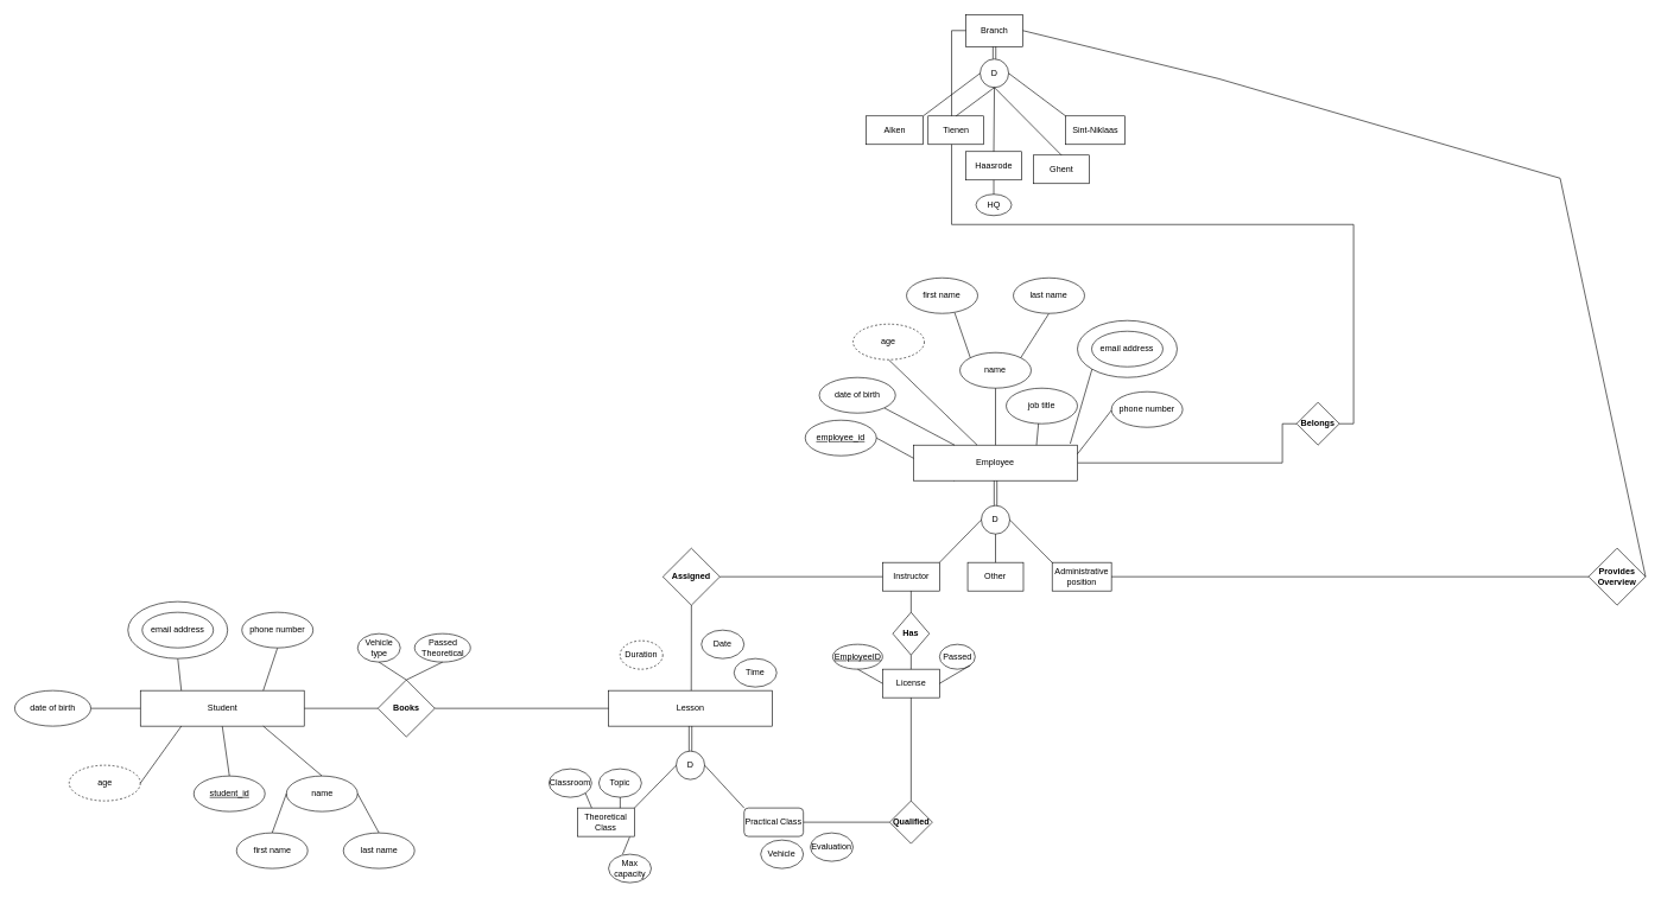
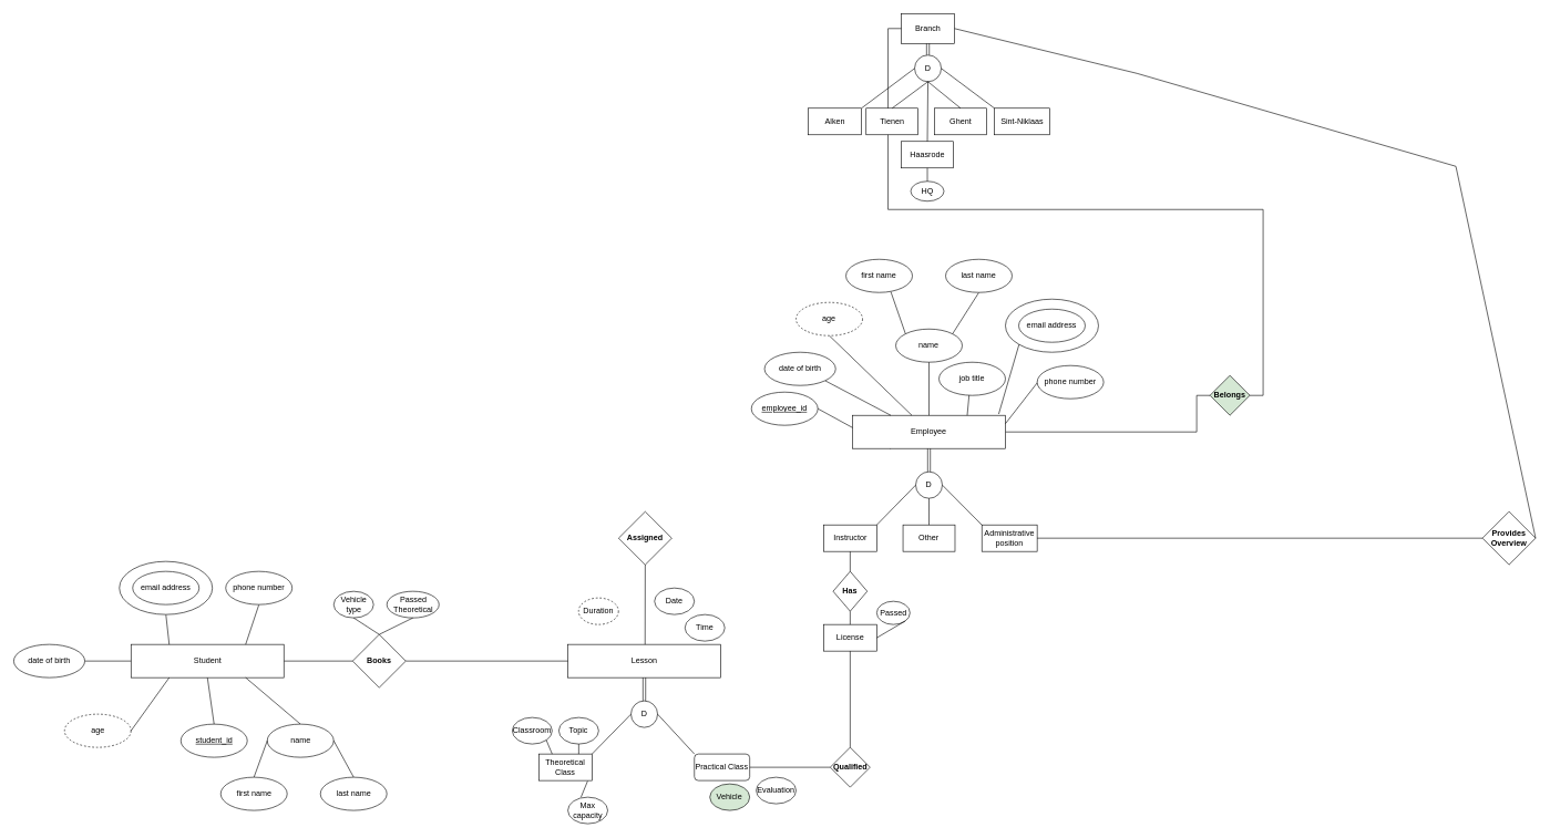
- <mxCell id="101" value="Ghent" style="rounded=0;whiteSpace=wrap;html=1;" parent="1" vertex="1"><mxGeometry x="1450.63" y="217.5" width="78.25" height="40" as="geometry" /></mxCell>
+ <mxCell id="101" value="Ghent" style="rounded=0;whiteSpace=wrap;html=1;" parent="1" vertex="1"><mxGeometry x="1405.63" y="162.5" width="78.25" height="40" as="geometry" /></mxCell>
- <mxCell id="90" value="&lt;b&gt;Belongs&lt;/b&gt;" style="rhombus;whiteSpace=wrap;html=1;" parent="1" vertex="1"><mxGeometry x="1820" y="565" width="60" height="60" as="geometry" /></mxCell>
+ <mxCell id="90" value="&lt;b&gt;Belongs&lt;/b&gt;" style="rhombus;whiteSpace=wrap;html=1;fillColor=#d5e8d4;" parent="1" vertex="1"><mxGeometry x="1820" y="565" width="60" height="60" as="geometry" /></mxCell>
- <mxCell id="77" value="" style="endArrow=none;html=1;rounded=0;entryX=1;entryY=0.5;entryDx=0;entryDy=0;exitX=0;exitY=0.5;exitDx=0;exitDy=0;" parent="1" source="23" target="75" edge="1"><mxGeometry width="50" height="50" relative="1" as="geometry"><mxPoint x="979" y="980" as="sourcePoint" /><mxPoint x="979" y="880" as="targetPoint" /></mxGeometry></mxCell>
- <mxCell id="36" value="&lt;u&gt;EmployeeID&lt;/u&gt;" style="ellipse;whiteSpace=wrap;html=1;" parent="1" vertex="1"><mxGeometry x="1168.62" y="905" width="70" height="35" as="geometry" /></mxCell>
- <mxCell id="37" value="" style="endArrow=none;html=1;rounded=0;entryX=0.5;entryY=1;entryDx=0;entryDy=0;exitX=0;exitY=0.5;exitDx=0;exitDy=0;" parent="1" source="32" target="36" edge="1"><mxGeometry width="50" height="50" relative="1" as="geometry"><mxPoint x="1400" y="920" as="sourcePoint" /><mxPoint x="1450" y="870" as="targetPoint" /></mxGeometry></mxCell>
- <mxCell id="52" value="Vehicle" style="ellipse;whiteSpace=wrap;html=1;" parent="1" vertex="1"><mxGeometry x="1067.45" y="1180" width="60" height="40" as="geometry" /></mxCell>
+ <mxCell id="52" value="Vehicle" style="ellipse;whiteSpace=wrap;html=1;fillColor=#d5e8d4;" parent="1" vertex="1"><mxGeometry x="1067.45" y="1180" width="60" height="40" as="geometry" /></mxCell>
